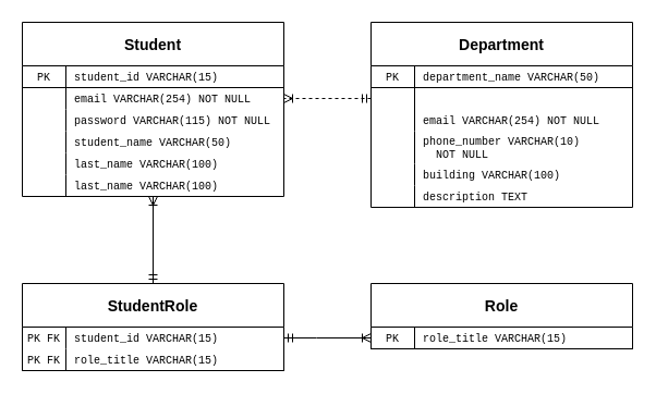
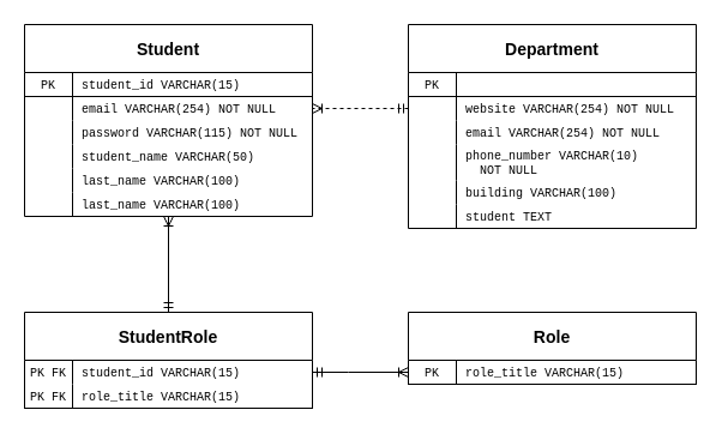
- <mxCell id="37" value="department_name VARCHAR(50)" style="shape=partialRectangle;overflow=hidden;connectable=0;fillColor=none;top=0;left=0;bottom=0;right=0;align=left;spacingLeft=6;fontStyle=0;fontSize=10;fontFamily=Courier New;" vertex="1" parent="35"><mxGeometry x="40" width="200" height="20" as="geometry"><mxRectangle width="200" height="20" as="alternateBounds" /></mxGeometry></mxCell>
+ <mxCell id="40" value="website VARCHAR(254) NOT NULL" style="shape=partialRectangle;overflow=hidden;connectable=0;fillColor=none;top=0;left=0;bottom=0;right=0;align=left;spacingLeft=6;fontSize=10;fontStyle=0;fontFamily=Courier New;" vertex="1" parent="38"><mxGeometry x="40" width="200" height="20" as="geometry"><mxRectangle width="200" height="20" as="alternateBounds" /></mxGeometry></mxCell>
- <mxCell id="52" value="description TEXT" style="shape=partialRectangle;connectable=0;fillColor=none;top=0;left=0;bottom=0;right=0;align=left;spacingLeft=6;overflow=hidden;fontSize=10;fontFamily=Courier New;" vertex="1" parent="50"><mxGeometry x="40" width="200" height="20" as="geometry"><mxRectangle width="200" height="20" as="alternateBounds" /></mxGeometry></mxCell>
+ <mxCell id="52" value="student TEXT" style="shape=partialRectangle;connectable=0;fillColor=none;top=0;left=0;bottom=0;right=0;align=left;spacingLeft=6;overflow=hidden;fontSize=10;fontFamily=Courier New;" vertex="1" parent="50"><mxGeometry x="40" width="200" height="20" as="geometry"><mxRectangle width="200" height="20" as="alternateBounds" /></mxGeometry></mxCell>
